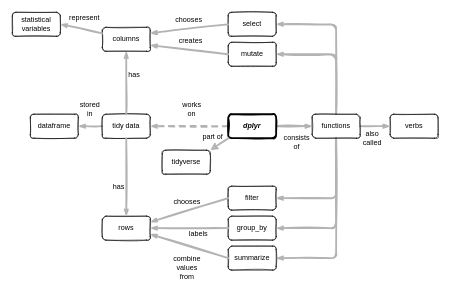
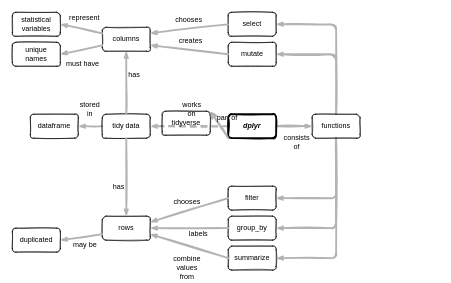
+ <mxCell id="20" value="must have" style="edgeStyle=none;rounded=1;html=1;labelBackgroundColor=none;startArrow=none;startFill=0;startSize=5;endArrow=classicThin;endFill=1;endSize=5;jettySize=auto;orthogonalLoop=1;strokeColor=#B3B3B3;strokeWidth=3;fontFamily=Helvetica;fontSize=12;entryX=1;entryY=0.5;entryDx=0;entryDy=0;verticalAlign=middle;exitX=0;exitY=0.75;exitDx=0;exitDy=0;sketch=1;" parent="1" source="11" target="18" edge="1"><mxGeometry x="0.077" y="23" relative="1" as="geometry"><mxPoint x="-30" y="365" as="sourcePoint" /><mxPoint x="-120" y="390" as="targetPoint" /><mxPoint as="offset" /></mxGeometry></mxCell>
+ <mxCell id="18" value="unique&lt;br&gt;names" style="rounded=1;whiteSpace=wrap;html=1;fontSize=12;fontFamily=Helvetica;fillColor=none;sketch=1;" parent="1" vertex="1"><mxGeometry x="20" y="70" width="80" height="40" as="geometry" /></mxCell>
- <mxCell id="22" value="also&lt;br&gt;called" style="edgeStyle=none;rounded=1;html=1;labelBackgroundColor=none;startArrow=none;startFill=0;startSize=5;endArrow=classicThin;endFill=1;endSize=5;jettySize=auto;orthogonalLoop=1;strokeColor=#B3B3B3;strokeWidth=3;fontFamily=Helvetica;fontSize=12;exitX=1;exitY=0.5;exitDx=0;exitDy=0;entryX=0;entryY=0.5;entryDx=0;entryDy=0;verticalAlign=middle;sketch=1;" parent="1" source="38" target="21" edge="1"><mxGeometry x="-0.2" y="-20" relative="1" as="geometry"><mxPoint as="offset" /><mxPoint x="360" y="280" as="sourcePoint" /><mxPoint x="540" y="410" as="targetPoint" /></mxGeometry></mxCell>
- <mxCell id="21" value="verbs" style="rounded=1;whiteSpace=wrap;html=1;fontSize=12;fontFamily=Helvetica;fillColor=none;sketch=1;" parent="1" vertex="1"><mxGeometry x="650" y="190" width="80" height="40" as="geometry" /></mxCell>
- <mxCell id="9" value="tidyverse" style="rounded=1;whiteSpace=wrap;html=1;fontSize=12;fontFamily=Helvetica;fillColor=none;sketch=1;" parent="1" vertex="1"><mxGeometry x="270" y="250" width="80" height="40" as="geometry" /></mxCell>
+ <mxCell id="9" value="tidyverse" style="rounded=1;whiteSpace=wrap;html=1;fontSize=12;fontFamily=Helvetica;fillColor=none;sketch=1;" parent="1" vertex="1"><mxGeometry x="270" y="185" width="80" height="40" as="geometry" /></mxCell>
+ <mxCell id="16" value="may be" style="edgeStyle=none;rounded=1;html=1;labelBackgroundColor=none;startArrow=none;startFill=0;startSize=5;endArrow=classicThin;endFill=1;endSize=5;jettySize=auto;orthogonalLoop=1;strokeColor=#B3B3B3;strokeWidth=3;fontFamily=Helvetica;fontSize=12;entryX=1;entryY=0.5;entryDx=0;entryDy=0;verticalAlign=middle;exitX=0;exitY=0.75;exitDx=0;exitDy=0;sketch=1;" parent="1" source="12" target="15" edge="1"><mxGeometry x="-0.115" y="14" relative="1" as="geometry"><mxPoint x="250" y="55" as="sourcePoint" /><mxPoint x="220" y="110" as="targetPoint" /><mxPoint as="offset" /></mxGeometry></mxCell>
+ <mxCell id="15" value="duplicated" style="rounded=1;whiteSpace=wrap;html=1;fontSize=12;fontFamily=Helvetica;fillColor=none;sketch=1;" parent="1" vertex="1"><mxGeometry x="20" y="380" width="80" height="40" as="geometry" /></mxCell>
